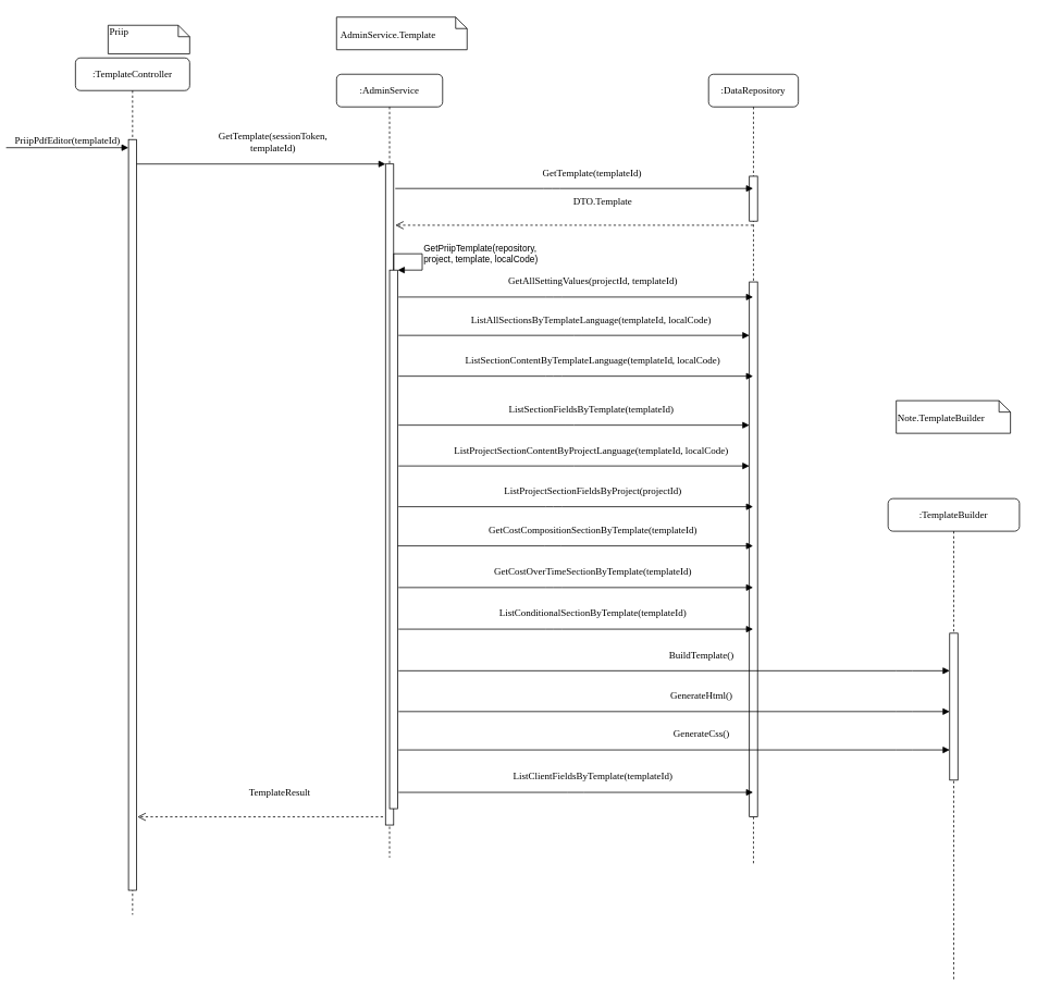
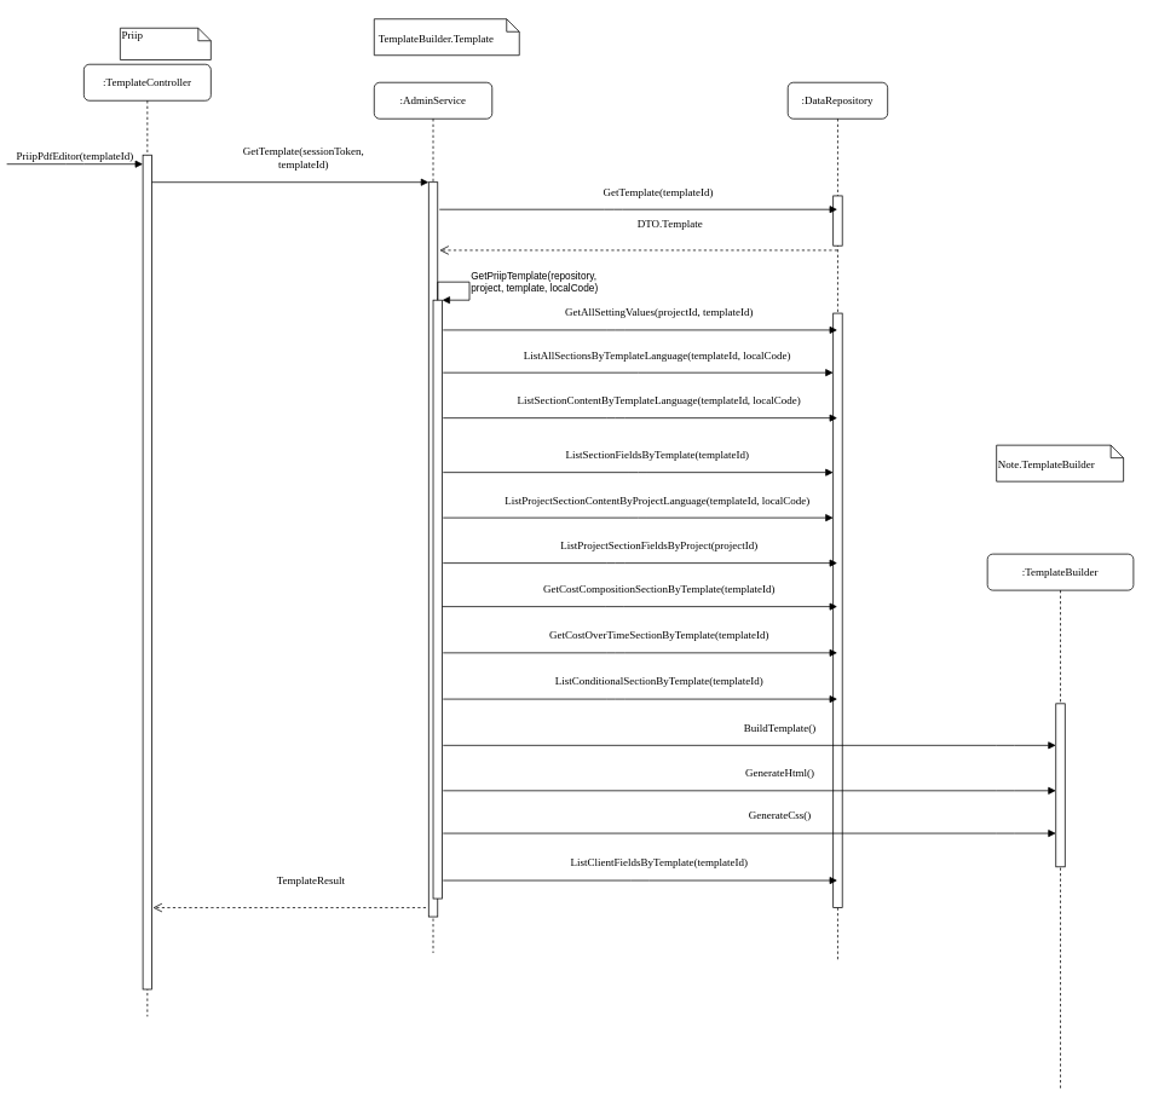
- <mxCell id="20" value="&lt;br&gt;&amp;nbsp;AdminService.Template" style="shape=note;whiteSpace=wrap;html=1;size=14;verticalAlign=top;align=left;spacingTop=-6;rounded=0;shadow=0;comic=0;labelBackgroundColor=none;strokeWidth=1;fontFamily=Verdana;fontSize=12" parent="1" vertex="1"><mxGeometry x="340" y="20" width="160" height="40" as="geometry" /></mxCell>
+ <mxCell id="20" value="&lt;br&gt;&amp;nbsp;TemplateBuilder.Template" style="shape=note;whiteSpace=wrap;html=1;size=14;verticalAlign=top;align=left;spacingTop=-6;rounded=0;shadow=0;comic=0;labelBackgroundColor=none;strokeWidth=1;fontFamily=Verdana;fontSize=12" parent="1" vertex="1"><mxGeometry x="340" y="20" width="160" height="40" as="geometry" /></mxCell>
